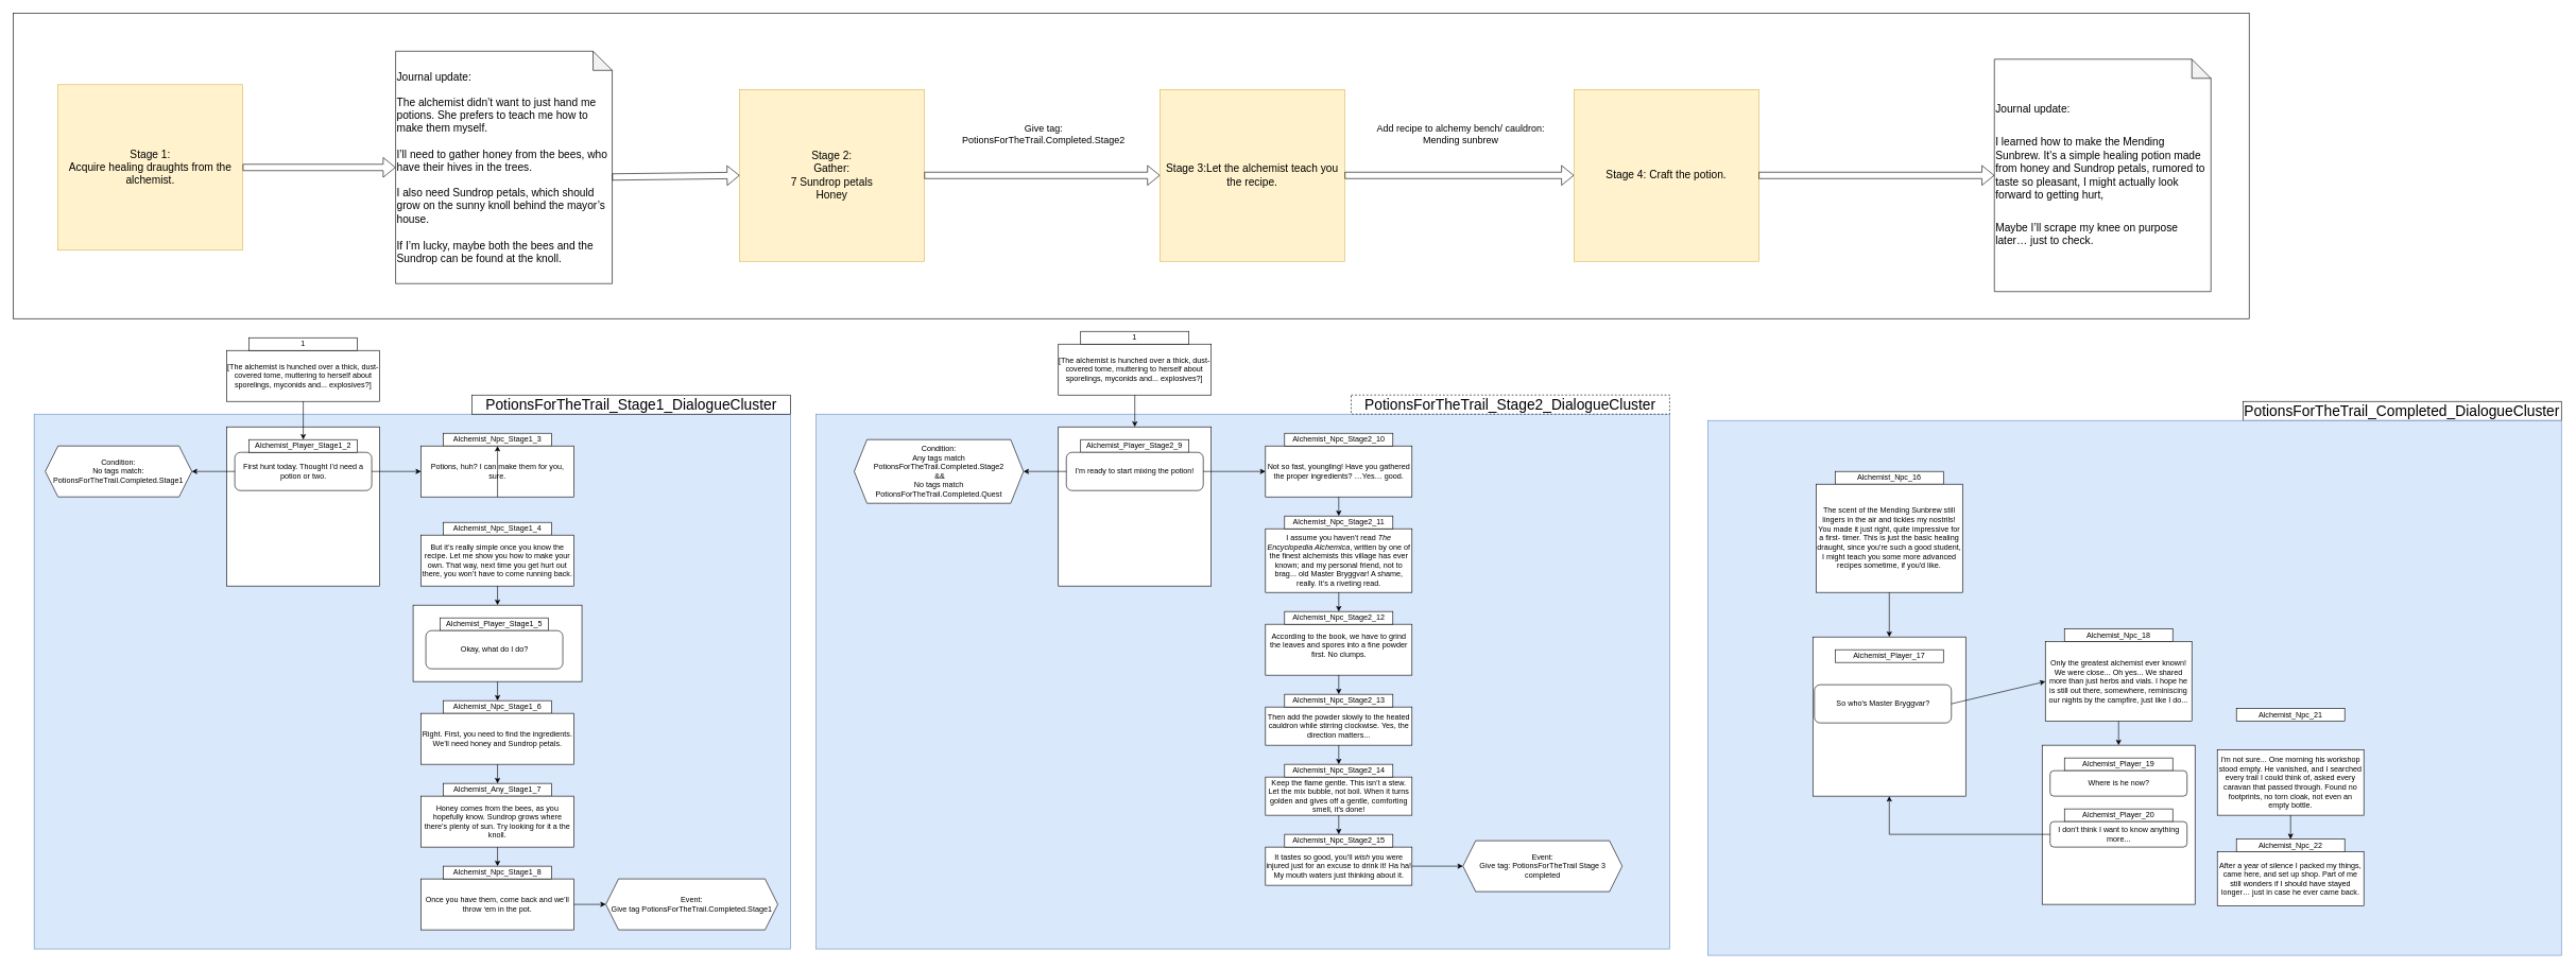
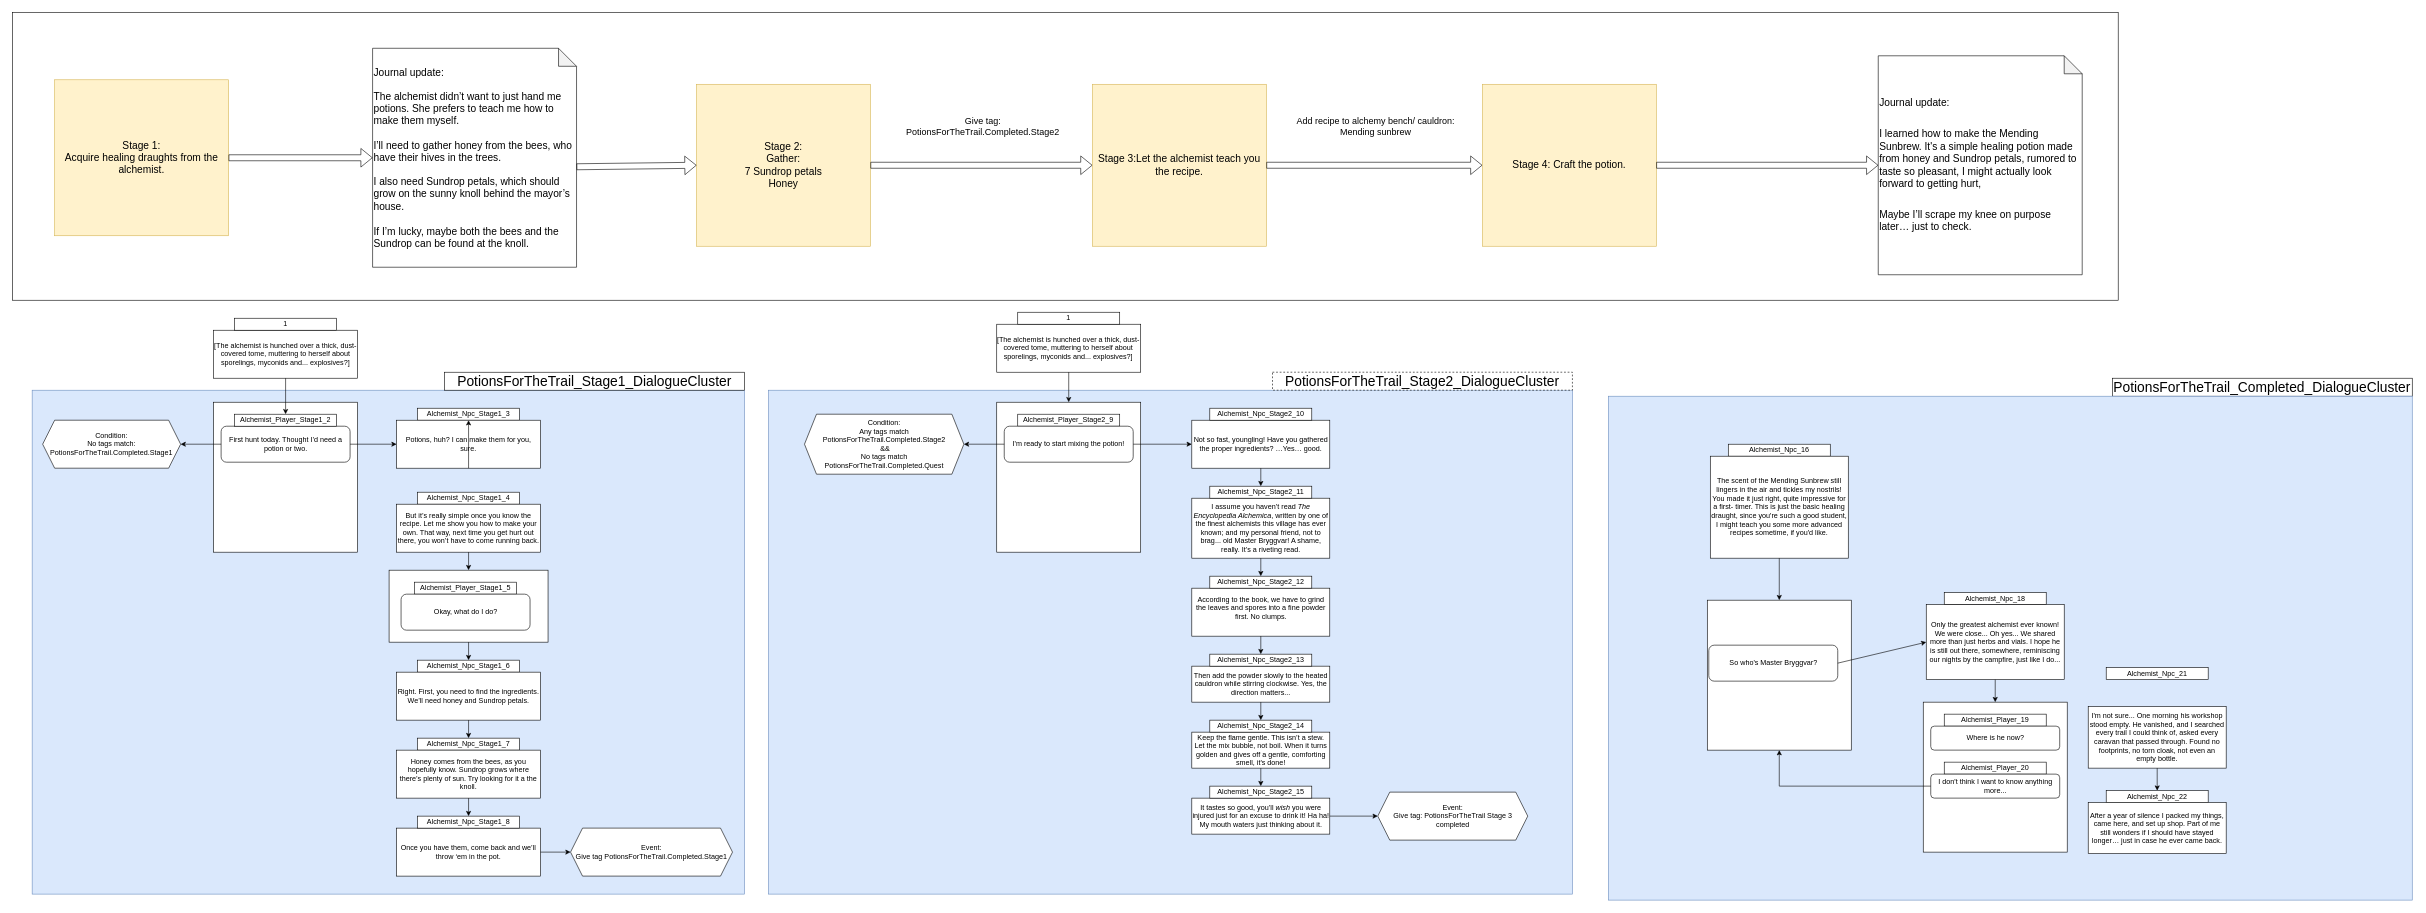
- <mxCell id="82" value="Alchemist_Player_17" style="rounded=0;whiteSpace=wrap;html=1;" vertex="1" parent="1"><mxGeometry x="2880" y="1020" width="170" height="20" as="geometry" /></mxCell>
- <mxCell id="23" value="&lt;div&gt;Alchemist_Any_Stage1_7&lt;/div&gt;" style="rounded=0;whiteSpace=wrap;html=1;" vertex="1" parent="1"><mxGeometry x="695" y="1230" width="170" height="20" as="geometry" /></mxCell>
+ <mxCell id="23" value="&lt;div&gt;Alchemist_Npc_Stage1_7&lt;/div&gt;" style="rounded=0;whiteSpace=wrap;html=1;" vertex="1" parent="1"><mxGeometry x="695" y="1230" width="170" height="20" as="geometry" /></mxCell>
